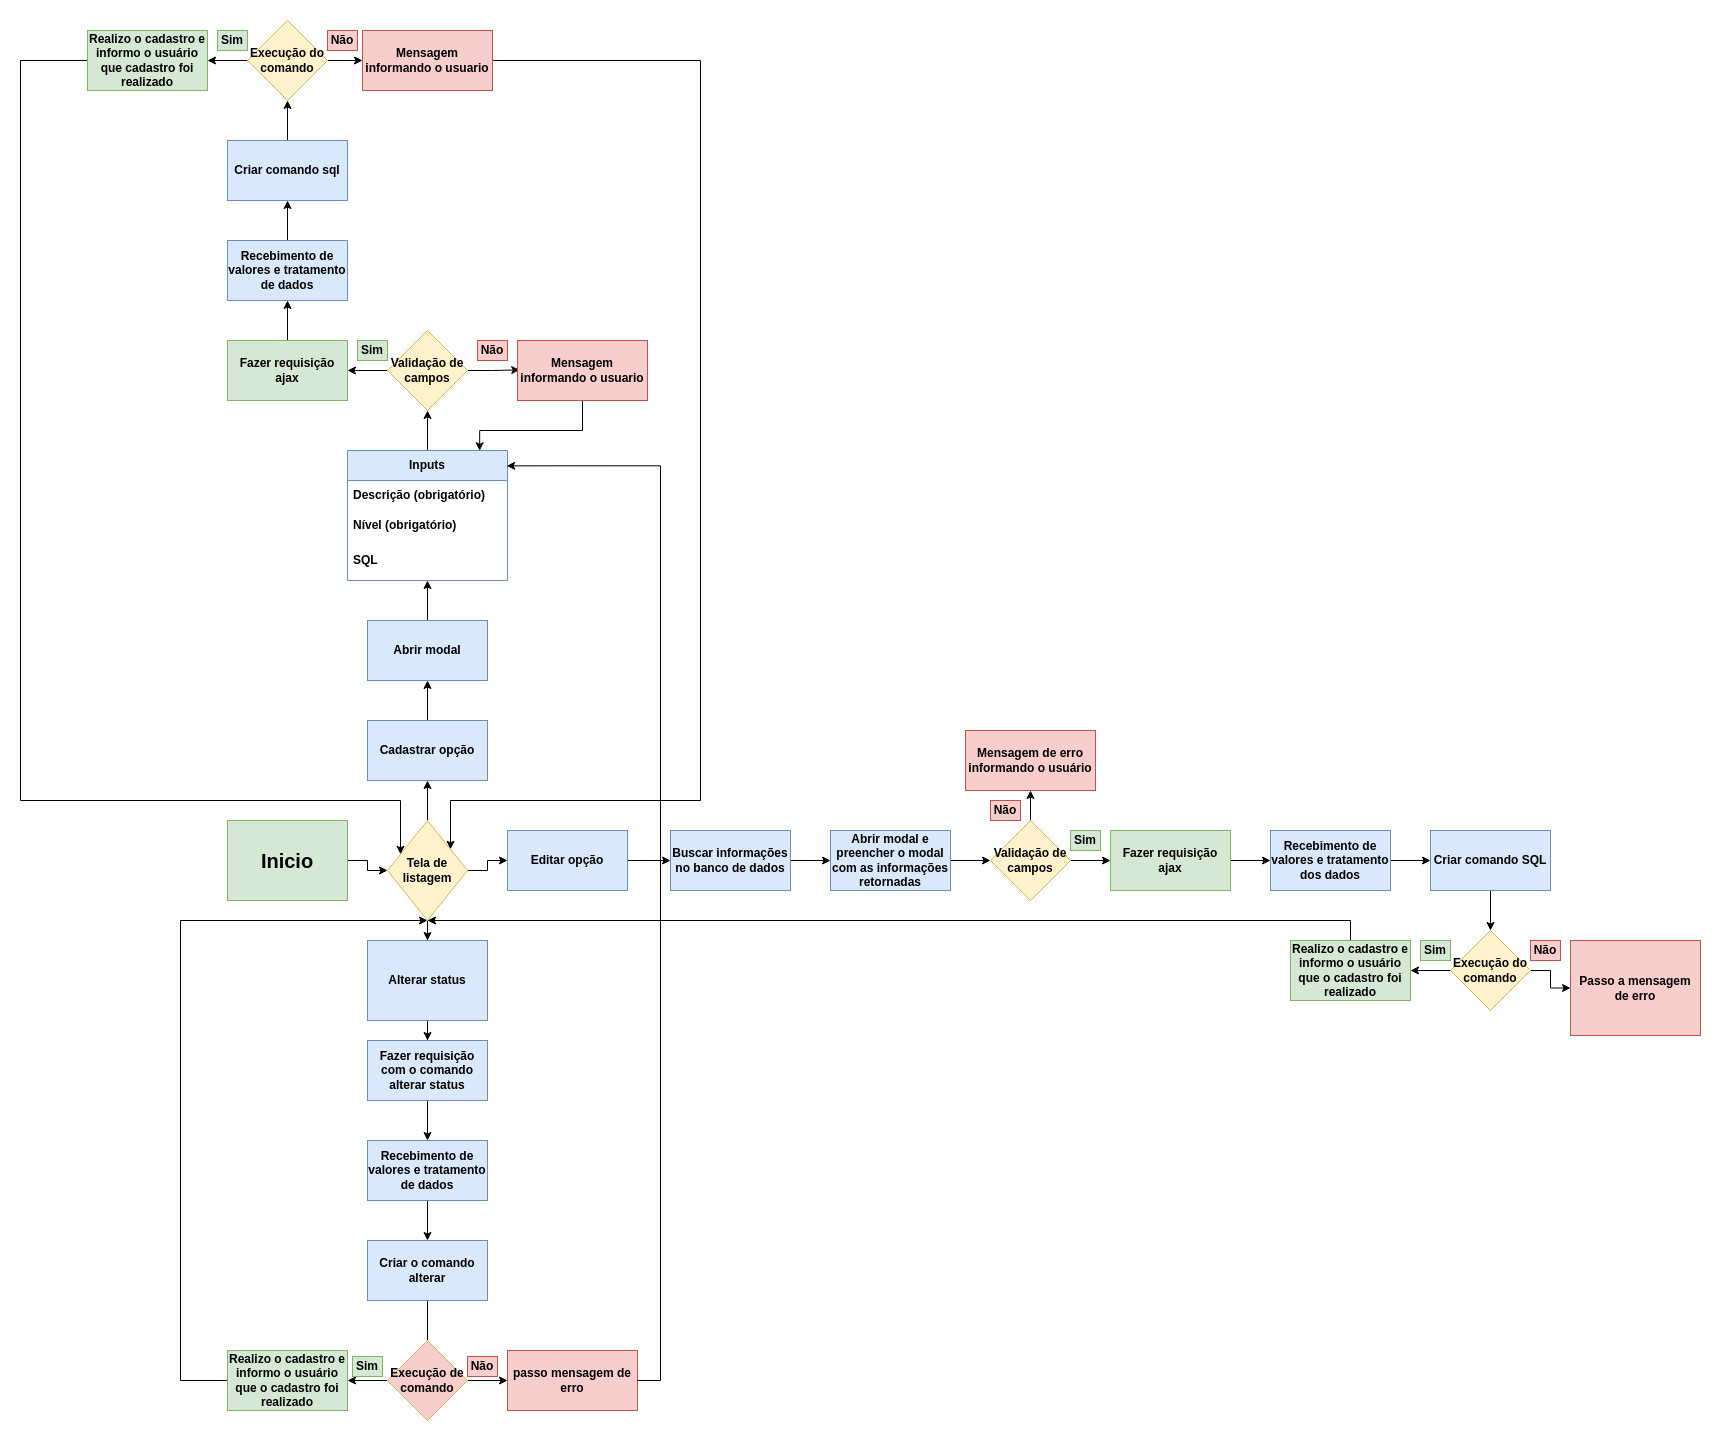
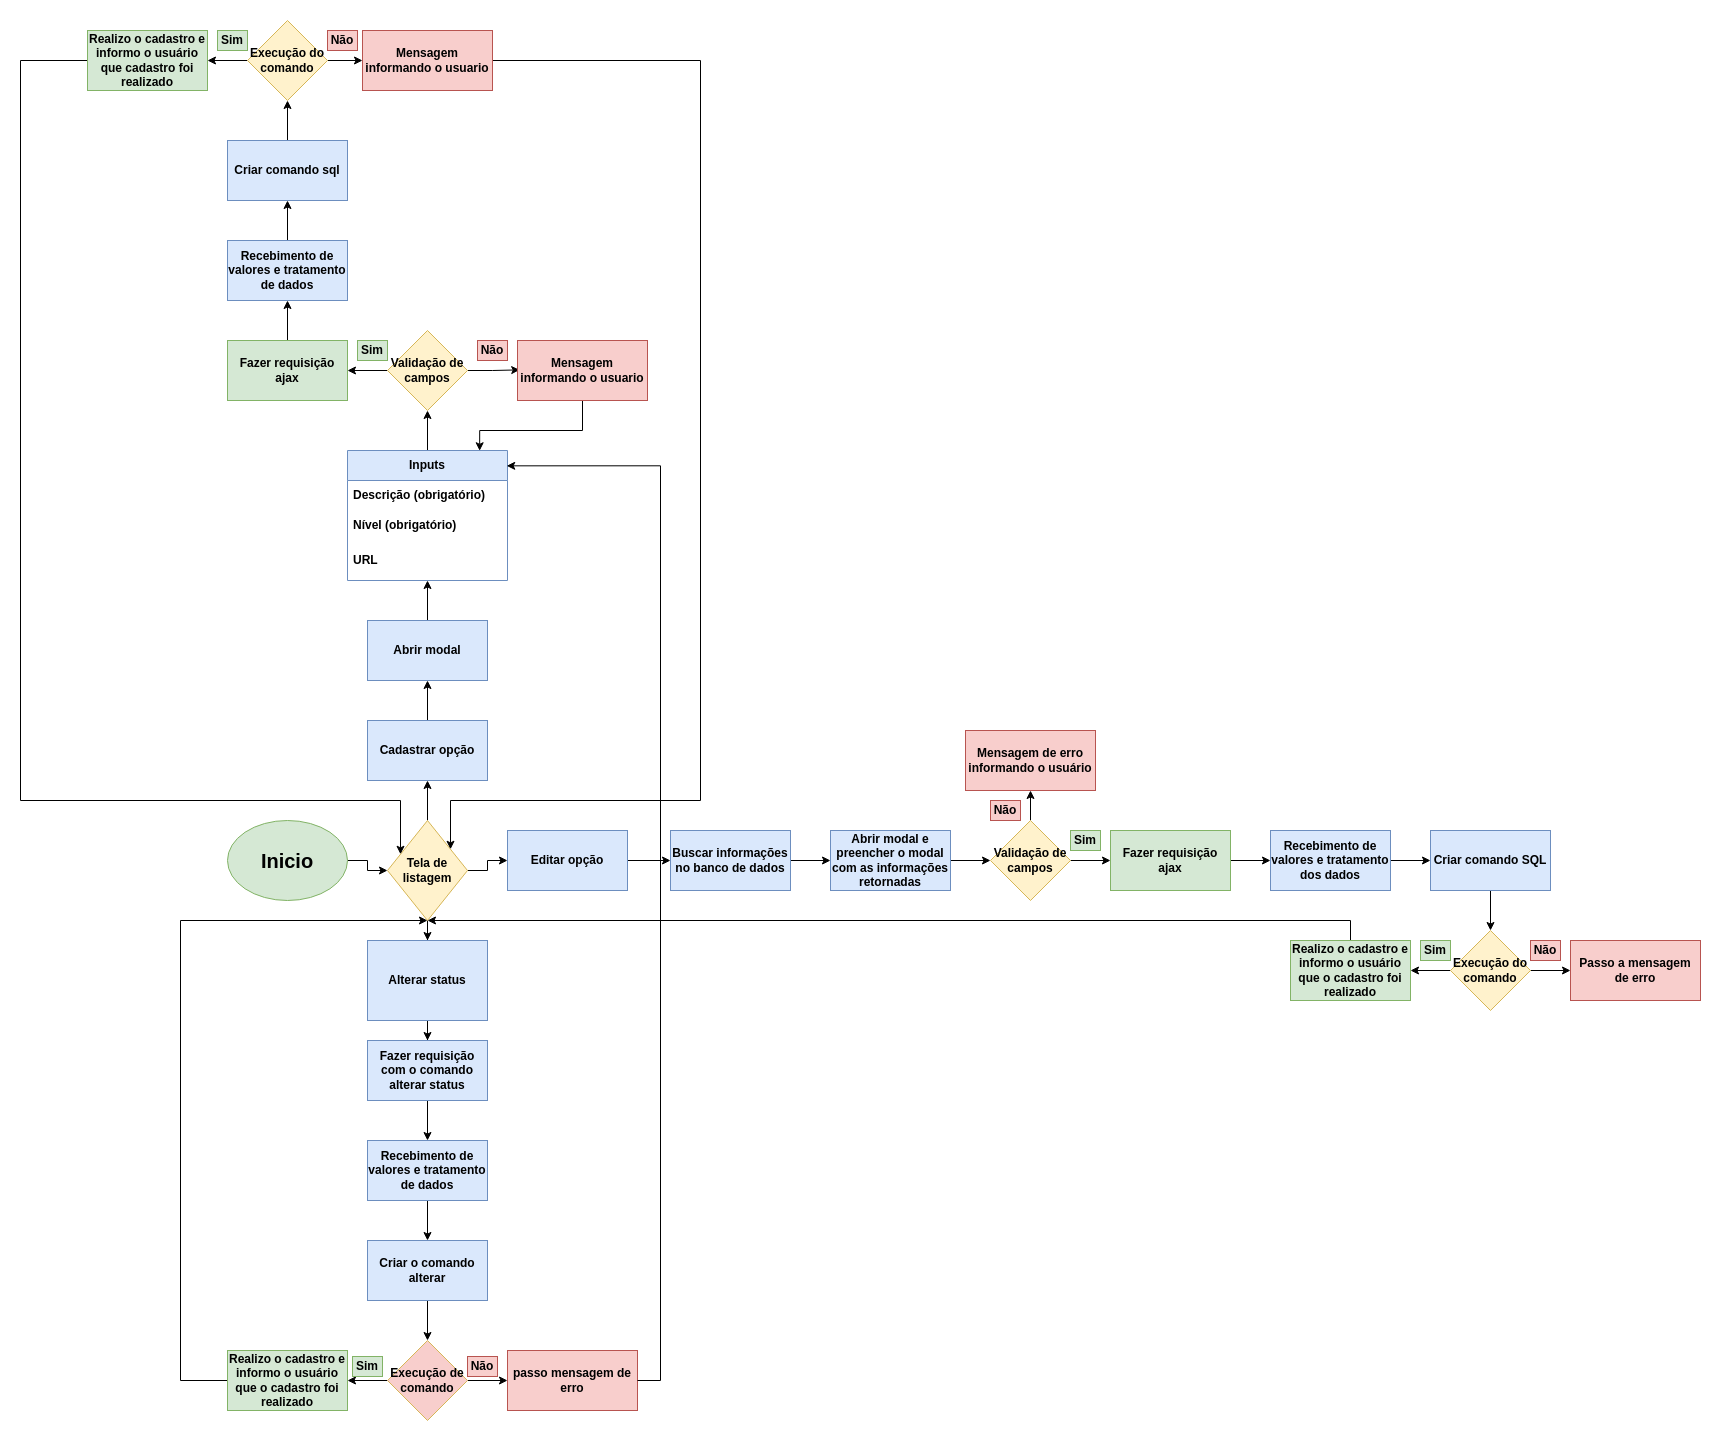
- <mxCell id="34" value="SQL" style="text;strokeColor=none;fillColor=none;align=left;verticalAlign=middle;spacingLeft=4;spacingRight=4;overflow=hidden;points=[[0,0.5],[1,0.5]];portConstraint=eastwest;rotatable=0;whiteSpace=wrap;html=1;fontStyle=1" vertex="1" parent="31"><mxGeometry y="90" width="160" height="40" as="geometry" /></mxCell>
+ <mxCell id="34" value="URL" style="text;strokeColor=none;fillColor=none;align=left;verticalAlign=middle;spacingLeft=4;spacingRight=4;overflow=hidden;points=[[0,0.5],[1,0.5]];portConstraint=eastwest;rotatable=0;whiteSpace=wrap;html=1;fontStyle=1" vertex="1" parent="31"><mxGeometry y="90" width="160" height="40" as="geometry" /></mxCell>
- <mxCell id="3" value="&lt;h1 style=&quot;font-size: 20px;&quot;&gt;Inicio&lt;/h1&gt;" style="whiteSpace=wrap;html=1;fontSize=20;fontStyle=1;fillColor=#d5e8d4;strokeColor=#82b366;rounded=0;" vertex="1" parent="1"><mxGeometry x="227" y="820" width="120" height="80" as="geometry" /></mxCell>
+ <mxCell id="3" value="&lt;h1 style=&quot;font-size: 20px;&quot;&gt;Inicio&lt;/h1&gt;" style="ellipse;whiteSpace=wrap;html=1;fontSize=20;fontStyle=1;fillColor=#d5e8d4;strokeColor=#82b366;" vertex="1" parent="1"><mxGeometry x="227" y="820" width="120" height="80" as="geometry" /></mxCell>
- <mxCell id="80" value="Passo a mensagem de erro" style="whiteSpace=wrap;html=1;fontStyle=1;fillColor=#f8cecc;strokeColor=#b85450;" vertex="1" parent="1"><mxGeometry x="1570" y="940" width="130" height="95" as="geometry" /></mxCell>
+ <mxCell id="80" value="Passo a mensagem de erro" style="whiteSpace=wrap;html=1;fontStyle=1;fillColor=#f8cecc;strokeColor=#b85450;" vertex="1" parent="1"><mxGeometry x="1570" y="940" width="130" height="60" as="geometry" /></mxCell>
- <mxCell id="16" value="" style="edgeStyle=orthogonalEdgeStyle;rounded=0;orthogonalLoop=1;jettySize=auto;html=1;endArrow=none;" edge="1" parent="1" source="17" target="20"><mxGeometry relative="1" as="geometry" /></mxCell>
+ <mxCell id="16" value="" style="edgeStyle=orthogonalEdgeStyle;rounded=0;orthogonalLoop=1;jettySize=auto;html=1;" edge="1" parent="1" source="17" target="20"><mxGeometry relative="1" as="geometry" /></mxCell>
